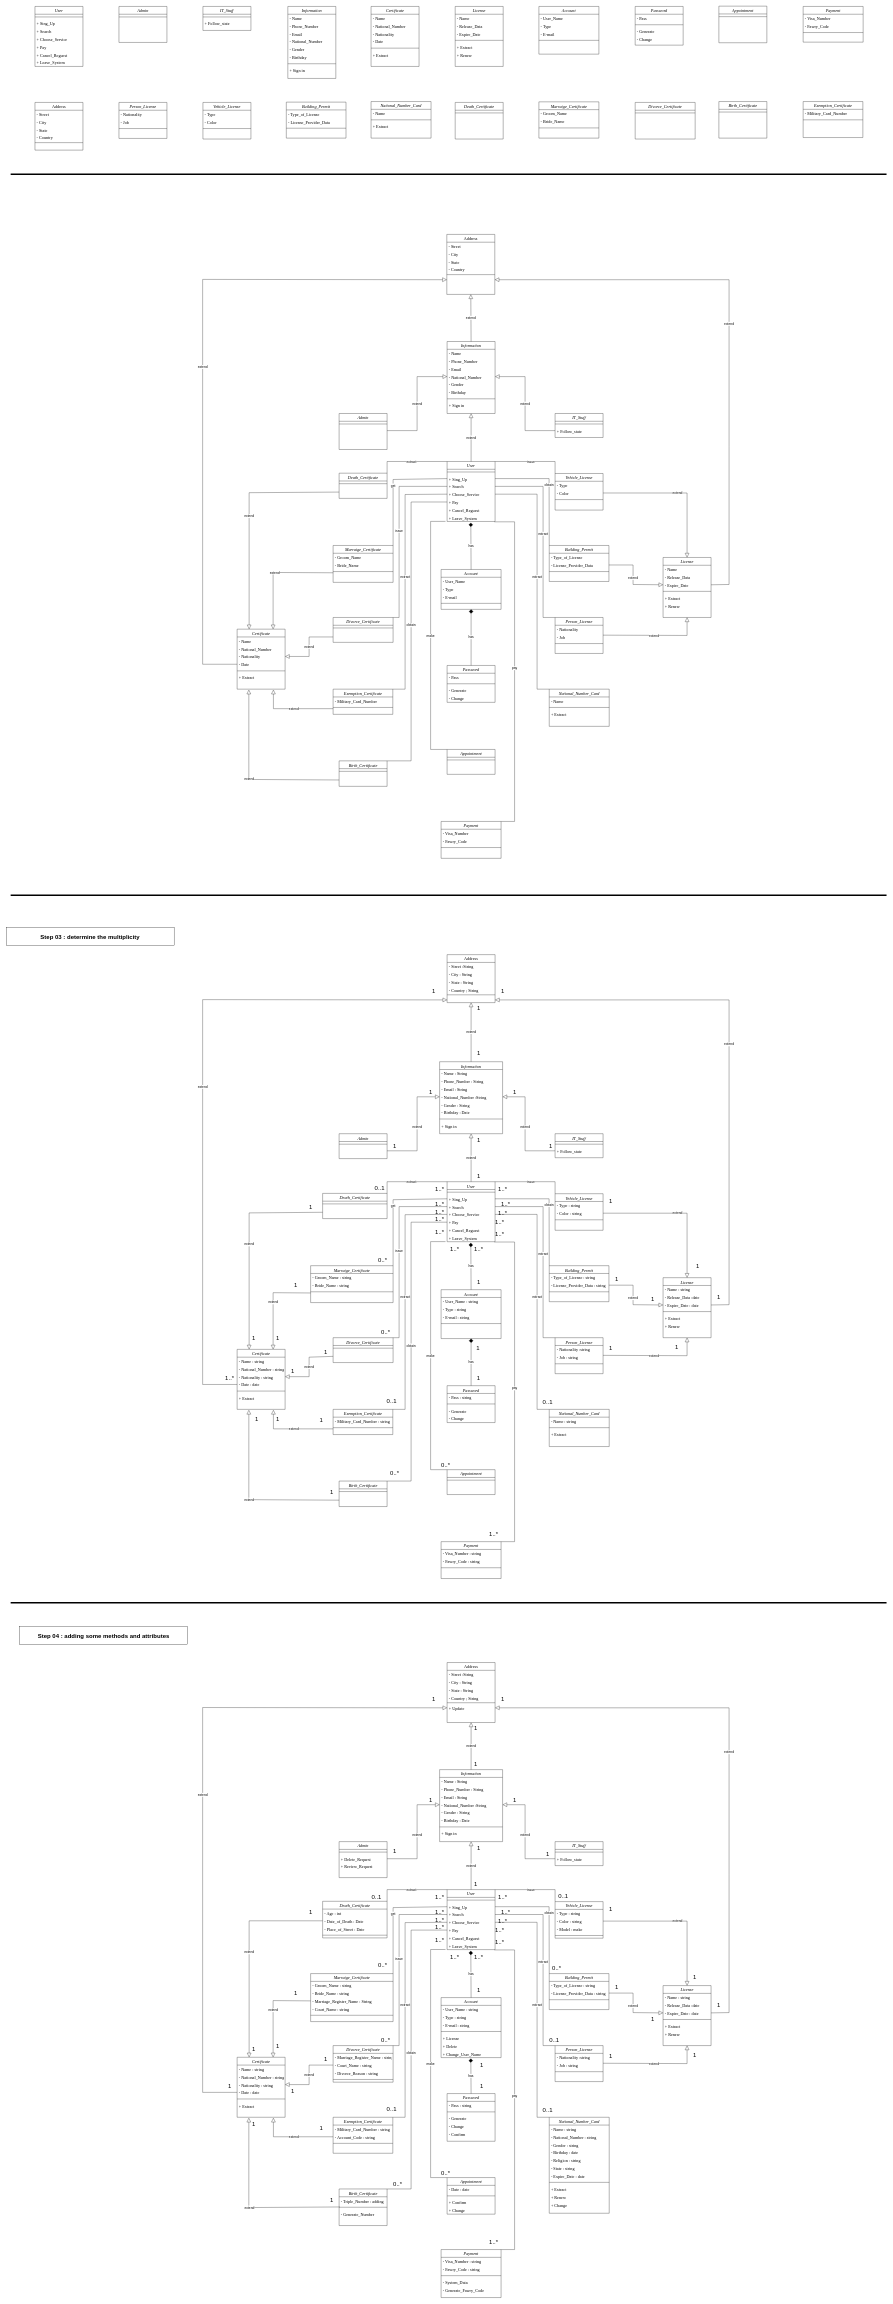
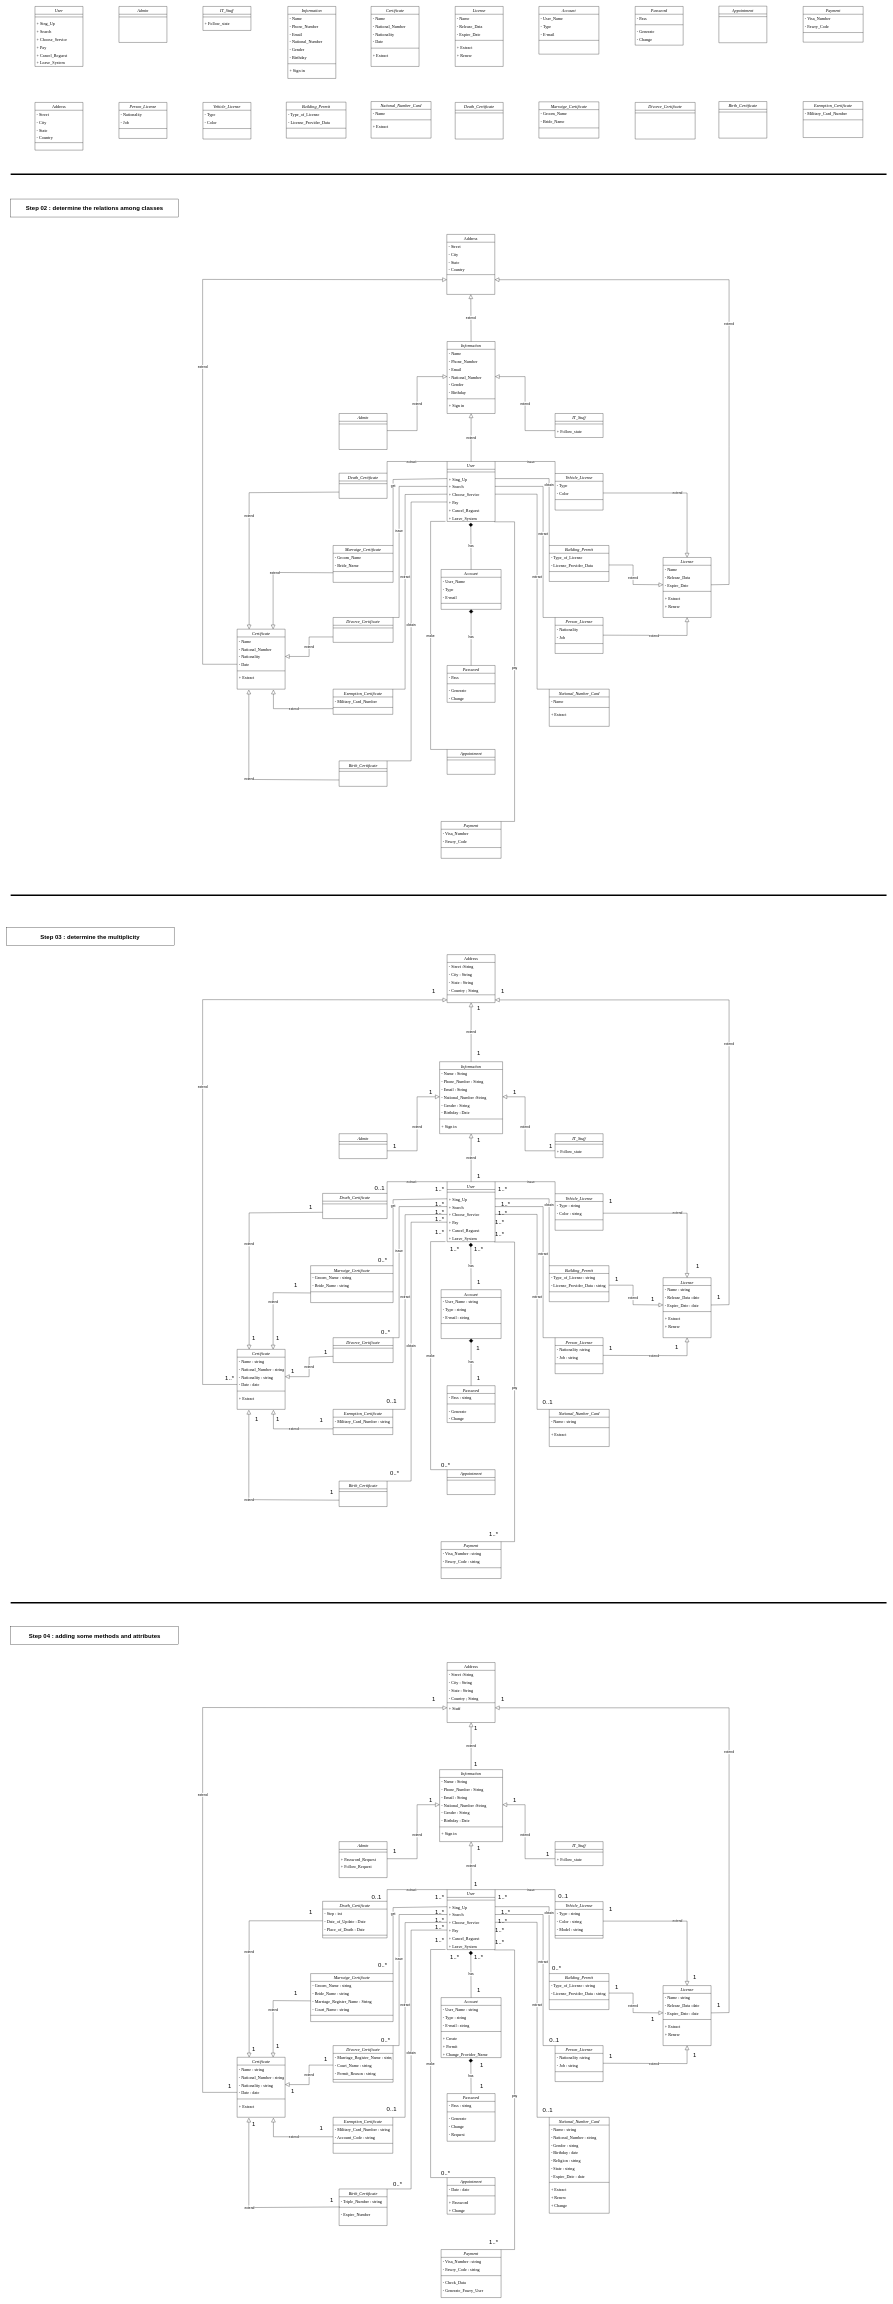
+ <mxCell id="203" value="Step 02 : determine the relations among classes" style="rounded=0;whiteSpace=wrap;html=1;fontSize=20;fontStyle=1" parent="1" vertex="1"><mxGeometry x="35" y="663" width="560" height="60" as="geometry" /></mxCell>
- <mxCell id="349" value="Step 04 : adding some methods and attributes" style="rounded=0;whiteSpace=wrap;html=1;fontSize=20;fontStyle=1" vertex="1" parent="1"><mxGeometry x="65" y="5423" width="560" height="60" as="geometry" /></mxCell>
+ <mxCell id="349" value="Step 04 : adding some methods and attributes" style="rounded=0;whiteSpace=wrap;html=1;fontSize=20;fontStyle=1" vertex="1" parent="1"><mxGeometry x="35" y="5423" width="560" height="60" as="geometry" /></mxCell>
- <mxCell id="365" value="+ Update" style="text;align=left;verticalAlign=top;spacingLeft=4;spacingRight=4;overflow=hidden;rotatable=0;points=[[0,0.5],[1,0.5]];portConstraint=eastwest;fontSize=14;fontFamily=Verdana;" vertex="1" parent="359"><mxGeometry y="138" width="160" height="26" as="geometry" /></mxCell>
+ <mxCell id="365" value="+ Stuff" style="text;align=left;verticalAlign=top;spacingLeft=4;spacingRight=4;overflow=hidden;rotatable=0;points=[[0,0.5],[1,0.5]];portConstraint=eastwest;fontSize=14;fontFamily=Verdana;" vertex="1" parent="359"><mxGeometry y="138" width="160" height="26" as="geometry" /></mxCell>
- <mxCell id="376" value="+ Delete_Request" style="text;align=left;verticalAlign=top;spacingLeft=4;spacingRight=4;overflow=hidden;rotatable=0;points=[[0,0.5],[1,0.5]];portConstraint=eastwest;fontSize=14;fontFamily=Verdana;" vertex="1" parent="374"><mxGeometry y="44" width="160" height="26" as="geometry" /></mxCell>
+ <mxCell id="376" value="+ Password_Request" style="text;align=left;verticalAlign=top;spacingLeft=4;spacingRight=4;overflow=hidden;rotatable=0;points=[[0,0.5],[1,0.5]];portConstraint=eastwest;fontSize=14;fontFamily=Verdana;" vertex="1" parent="374"><mxGeometry y="44" width="160" height="26" as="geometry" /></mxCell>
- <mxCell id="377" value="+ Review_Request" style="text;align=left;verticalAlign=top;spacingLeft=4;spacingRight=4;overflow=hidden;rotatable=0;points=[[0,0.5],[1,0.5]];portConstraint=eastwest;fontSize=14;fontFamily=Verdana;" vertex="1" parent="374"><mxGeometry y="70" width="160" height="26" as="geometry" /></mxCell>
+ <mxCell id="377" value="+ Follow_Request" style="text;align=left;verticalAlign=top;spacingLeft=4;spacingRight=4;overflow=hidden;rotatable=0;points=[[0,0.5],[1,0.5]];portConstraint=eastwest;fontSize=14;fontFamily=Verdana;" vertex="1" parent="374"><mxGeometry y="70" width="160" height="26" as="geometry" /></mxCell>
- <mxCell id="422" value="- Age : int" style="text;align=left;verticalAlign=top;spacingLeft=4;spacingRight=4;overflow=hidden;rotatable=0;points=[[0,0.5],[1,0.5]];portConstraint=eastwest;fontSize=14;fontFamily=Verdana;" vertex="1" parent="421"><mxGeometry y="26" width="215" height="26" as="geometry" /></mxCell>
+ <mxCell id="422" value="- Step : int" style="text;align=left;verticalAlign=top;spacingLeft=4;spacingRight=4;overflow=hidden;rotatable=0;points=[[0,0.5],[1,0.5]];portConstraint=eastwest;fontSize=14;fontFamily=Verdana;" vertex="1" parent="421"><mxGeometry y="26" width="215" height="26" as="geometry" /></mxCell>
- <mxCell id="423" value="- Date_of_Death : Date" style="text;align=left;verticalAlign=top;spacingLeft=4;spacingRight=4;overflow=hidden;rotatable=0;points=[[0,0.5],[1,0.5]];portConstraint=eastwest;rounded=0;shadow=0;html=0;fontSize=14;fontFamily=Verdana;" vertex="1" parent="421"><mxGeometry y="52" width="215" height="26" as="geometry" /></mxCell>
+ <mxCell id="423" value="- Date_of_Update : Date" style="text;align=left;verticalAlign=top;spacingLeft=4;spacingRight=4;overflow=hidden;rotatable=0;points=[[0,0.5],[1,0.5]];portConstraint=eastwest;rounded=0;shadow=0;html=0;fontSize=14;fontFamily=Verdana;" vertex="1" parent="421"><mxGeometry y="52" width="215" height="26" as="geometry" /></mxCell>
- <mxCell id="424" value="- Place_of_Street : Date" style="text;align=left;verticalAlign=top;spacingLeft=4;spacingRight=4;overflow=hidden;rotatable=0;points=[[0,0.5],[1,0.5]];portConstraint=eastwest;rounded=0;shadow=0;html=0;fontSize=14;fontFamily=Verdana;" vertex="1" parent="421"><mxGeometry y="78" width="215" height="26" as="geometry" /></mxCell>
+ <mxCell id="424" value="- Place_of_Death : Date" style="text;align=left;verticalAlign=top;spacingLeft=4;spacingRight=4;overflow=hidden;rotatable=0;points=[[0,0.5],[1,0.5]];portConstraint=eastwest;rounded=0;shadow=0;html=0;fontSize=14;fontFamily=Verdana;" vertex="1" parent="421"><mxGeometry y="78" width="215" height="26" as="geometry" /></mxCell>
- <mxCell id="396" value="- Model : make" style="text;align=left;verticalAlign=top;spacingLeft=4;spacingRight=4;overflow=hidden;rotatable=0;points=[[0,0.5],[1,0.5]];portConstraint=eastwest;rounded=0;shadow=0;html=0;fontSize=14;fontFamily=Verdana;" vertex="1" parent="393"><mxGeometry y="78" width="160" height="26" as="geometry" /></mxCell>
+ <mxCell id="396" value="- Model : string" style="text;align=left;verticalAlign=top;spacingLeft=4;spacingRight=4;overflow=hidden;rotatable=0;points=[[0,0.5],[1,0.5]];portConstraint=eastwest;rounded=0;shadow=0;html=0;fontSize=14;fontFamily=Verdana;" vertex="1" parent="393"><mxGeometry y="78" width="160" height="26" as="geometry" /></mxCell>
- <mxCell id="448" value="+ License" style="text;align=left;verticalAlign=top;spacingLeft=4;spacingRight=4;overflow=hidden;rotatable=0;points=[[0,0.5],[1,0.5]];portConstraint=eastwest;fontSize=14;fontFamily=Verdana;" vertex="1" parent="443"><mxGeometry y="122" width="200" height="26" as="geometry" /></mxCell>
+ <mxCell id="448" value="+ Create" style="text;align=left;verticalAlign=top;spacingLeft=4;spacingRight=4;overflow=hidden;rotatable=0;points=[[0,0.5],[1,0.5]];portConstraint=eastwest;fontSize=14;fontFamily=Verdana;" vertex="1" parent="443"><mxGeometry y="122" width="200" height="26" as="geometry" /></mxCell>
- <mxCell id="449" value="+ Delete" style="text;align=left;verticalAlign=top;spacingLeft=4;spacingRight=4;overflow=hidden;rotatable=0;points=[[0,0.5],[1,0.5]];portConstraint=eastwest;fontSize=14;fontFamily=Verdana;" vertex="1" parent="443"><mxGeometry y="148" width="200" height="26" as="geometry" /></mxCell>
+ <mxCell id="449" value="+ Permit" style="text;align=left;verticalAlign=top;spacingLeft=4;spacingRight=4;overflow=hidden;rotatable=0;points=[[0,0.5],[1,0.5]];portConstraint=eastwest;fontSize=14;fontFamily=Verdana;" vertex="1" parent="443"><mxGeometry y="148" width="200" height="26" as="geometry" /></mxCell>
- <mxCell id="450" value="+ Change_User_Name" style="text;align=left;verticalAlign=top;spacingLeft=4;spacingRight=4;overflow=hidden;rotatable=0;points=[[0,0.5],[1,0.5]];portConstraint=eastwest;fontSize=14;fontFamily=Verdana;" vertex="1" parent="443"><mxGeometry y="174" width="200" height="26" as="geometry" /></mxCell>
+ <mxCell id="450" value="+ Change_Provider_Name" style="text;align=left;verticalAlign=top;spacingLeft=4;spacingRight=4;overflow=hidden;rotatable=0;points=[[0,0.5],[1,0.5]];portConstraint=eastwest;fontSize=14;fontFamily=Verdana;" vertex="1" parent="443"><mxGeometry y="174" width="200" height="26" as="geometry" /></mxCell>
- <mxCell id="419" value="- Divorce_Reason : string" style="text;align=left;verticalAlign=top;spacingLeft=4;spacingRight=4;overflow=hidden;rotatable=0;points=[[0,0.5],[1,0.5]];portConstraint=eastwest;rounded=0;shadow=0;html=0;fontSize=14;fontFamily=Verdana;" vertex="1" parent="416"><mxGeometry y="78" width="200" height="26" as="geometry" /></mxCell>
+ <mxCell id="419" value="- Permit_Reason : string" style="text;align=left;verticalAlign=top;spacingLeft=4;spacingRight=4;overflow=hidden;rotatable=0;points=[[0,0.5],[1,0.5]];portConstraint=eastwest;rounded=0;shadow=0;html=0;fontSize=14;fontFamily=Verdana;" vertex="1" parent="416"><mxGeometry y="78" width="200" height="26" as="geometry" /></mxCell>
- <mxCell id="456" value="- Confirm" style="text;align=left;verticalAlign=top;spacingLeft=4;spacingRight=4;overflow=hidden;rotatable=0;points=[[0,0.5],[1,0.5]];portConstraint=eastwest;fontSize=14;fontFamily=Verdana;" vertex="1" parent="451"><mxGeometry y="122" width="160" height="26" as="geometry" /></mxCell>
+ <mxCell id="456" value="- Request" style="text;align=left;verticalAlign=top;spacingLeft=4;spacingRight=4;overflow=hidden;rotatable=0;points=[[0,0.5],[1,0.5]];portConstraint=eastwest;fontSize=14;fontFamily=Verdana;" vertex="1" parent="451"><mxGeometry y="122" width="160" height="26" as="geometry" /></mxCell>
- <mxCell id="427" value="- Triple_Number : adding" style="text;align=left;verticalAlign=top;spacingLeft=4;spacingRight=4;overflow=hidden;rotatable=0;points=[[0,0.5],[1,0.5]];portConstraint=eastwest;fontSize=14;fontFamily=Verdana;" vertex="1" parent="426"><mxGeometry y="26" width="160" height="26" as="geometry" /></mxCell>
+ <mxCell id="427" value="- Triple_Number : string" style="text;align=left;verticalAlign=top;spacingLeft=4;spacingRight=4;overflow=hidden;rotatable=0;points=[[0,0.5],[1,0.5]];portConstraint=eastwest;fontSize=14;fontFamily=Verdana;" vertex="1" parent="426"><mxGeometry y="26" width="160" height="26" as="geometry" /></mxCell>
- <mxCell id="461" value="+ Confirm" style="text;align=left;verticalAlign=top;spacingLeft=4;spacingRight=4;overflow=hidden;rotatable=0;points=[[0,0.5],[1,0.5]];portConstraint=eastwest;fontSize=14;fontFamily=Verdana;" vertex="1" parent="458"><mxGeometry y="70" width="160" height="26" as="geometry" /></mxCell>
+ <mxCell id="461" value="+ Password" style="text;align=left;verticalAlign=top;spacingLeft=4;spacingRight=4;overflow=hidden;rotatable=0;points=[[0,0.5],[1,0.5]];portConstraint=eastwest;fontSize=14;fontFamily=Verdana;" vertex="1" parent="458"><mxGeometry y="70" width="160" height="26" as="geometry" /></mxCell>
- <mxCell id="429" value="- Generate_Number" style="text;align=left;verticalAlign=top;spacingLeft=4;spacingRight=4;overflow=hidden;rotatable=0;points=[[0,0.5],[1,0.5]];portConstraint=eastwest;fontSize=14;fontFamily=Verdana;" vertex="1" parent="426"><mxGeometry y="70" width="160" height="26" as="geometry" /></mxCell>
+ <mxCell id="429" value="- Expire_Number" style="text;align=left;verticalAlign=top;spacingLeft=4;spacingRight=4;overflow=hidden;rotatable=0;points=[[0,0.5],[1,0.5]];portConstraint=eastwest;fontSize=14;fontFamily=Verdana;" vertex="1" parent="426"><mxGeometry y="70" width="160" height="26" as="geometry" /></mxCell>
- <mxCell id="414" value="- System_Data" style="text;align=left;verticalAlign=top;spacingLeft=4;spacingRight=4;overflow=hidden;rotatable=0;points=[[0,0.5],[1,0.5]];portConstraint=eastwest;fontSize=14;fontFamily=Verdana;" vertex="1" parent="410"><mxGeometry y="96" width="200" height="26" as="geometry" /></mxCell>
+ <mxCell id="414" value="- Check_Data" style="text;align=left;verticalAlign=top;spacingLeft=4;spacingRight=4;overflow=hidden;rotatable=0;points=[[0,0.5],[1,0.5]];portConstraint=eastwest;fontSize=14;fontFamily=Verdana;" vertex="1" parent="410"><mxGeometry y="96" width="200" height="26" as="geometry" /></mxCell>
- <mxCell id="415" value="- Generate_Fawry_Code" style="text;align=left;verticalAlign=top;spacingLeft=4;spacingRight=4;overflow=hidden;rotatable=0;points=[[0,0.5],[1,0.5]];portConstraint=eastwest;fontSize=14;fontFamily=Verdana;" vertex="1" parent="410"><mxGeometry y="122" width="200" height="26" as="geometry" /></mxCell>
+ <mxCell id="415" value="- Generate_Fawry_User" style="text;align=left;verticalAlign=top;spacingLeft=4;spacingRight=4;overflow=hidden;rotatable=0;points=[[0,0.5],[1,0.5]];portConstraint=eastwest;fontSize=14;fontFamily=Verdana;" vertex="1" parent="410"><mxGeometry y="122" width="200" height="26" as="geometry" /></mxCell>
